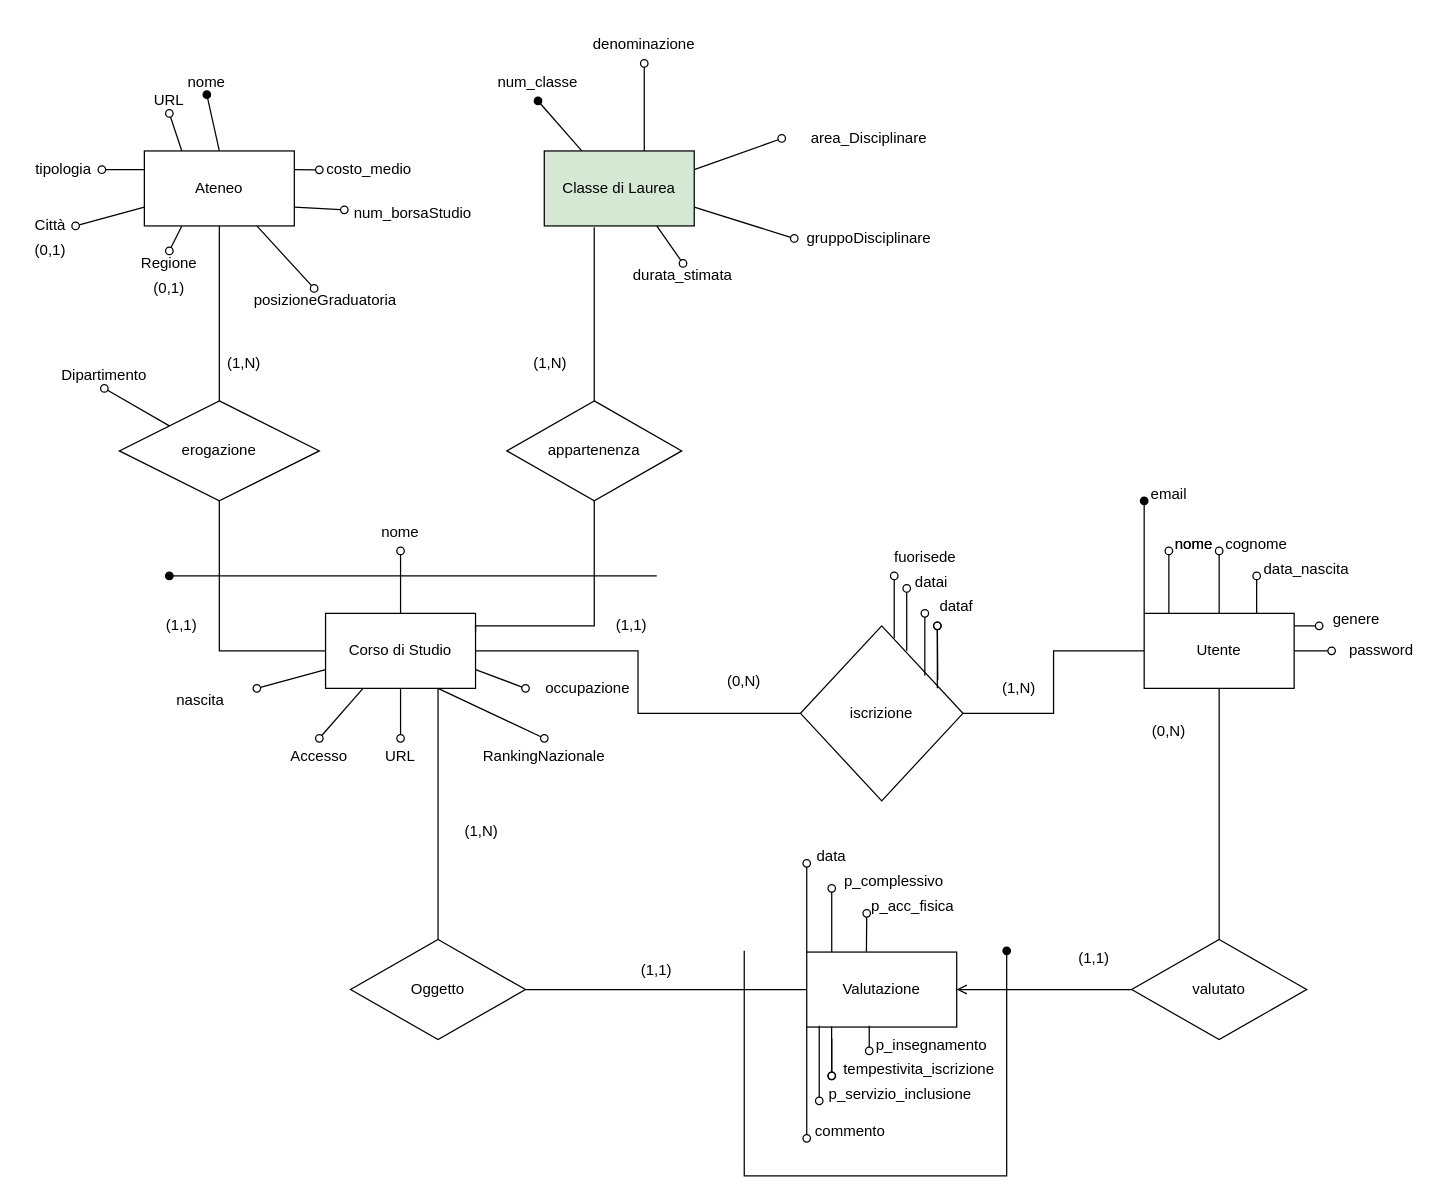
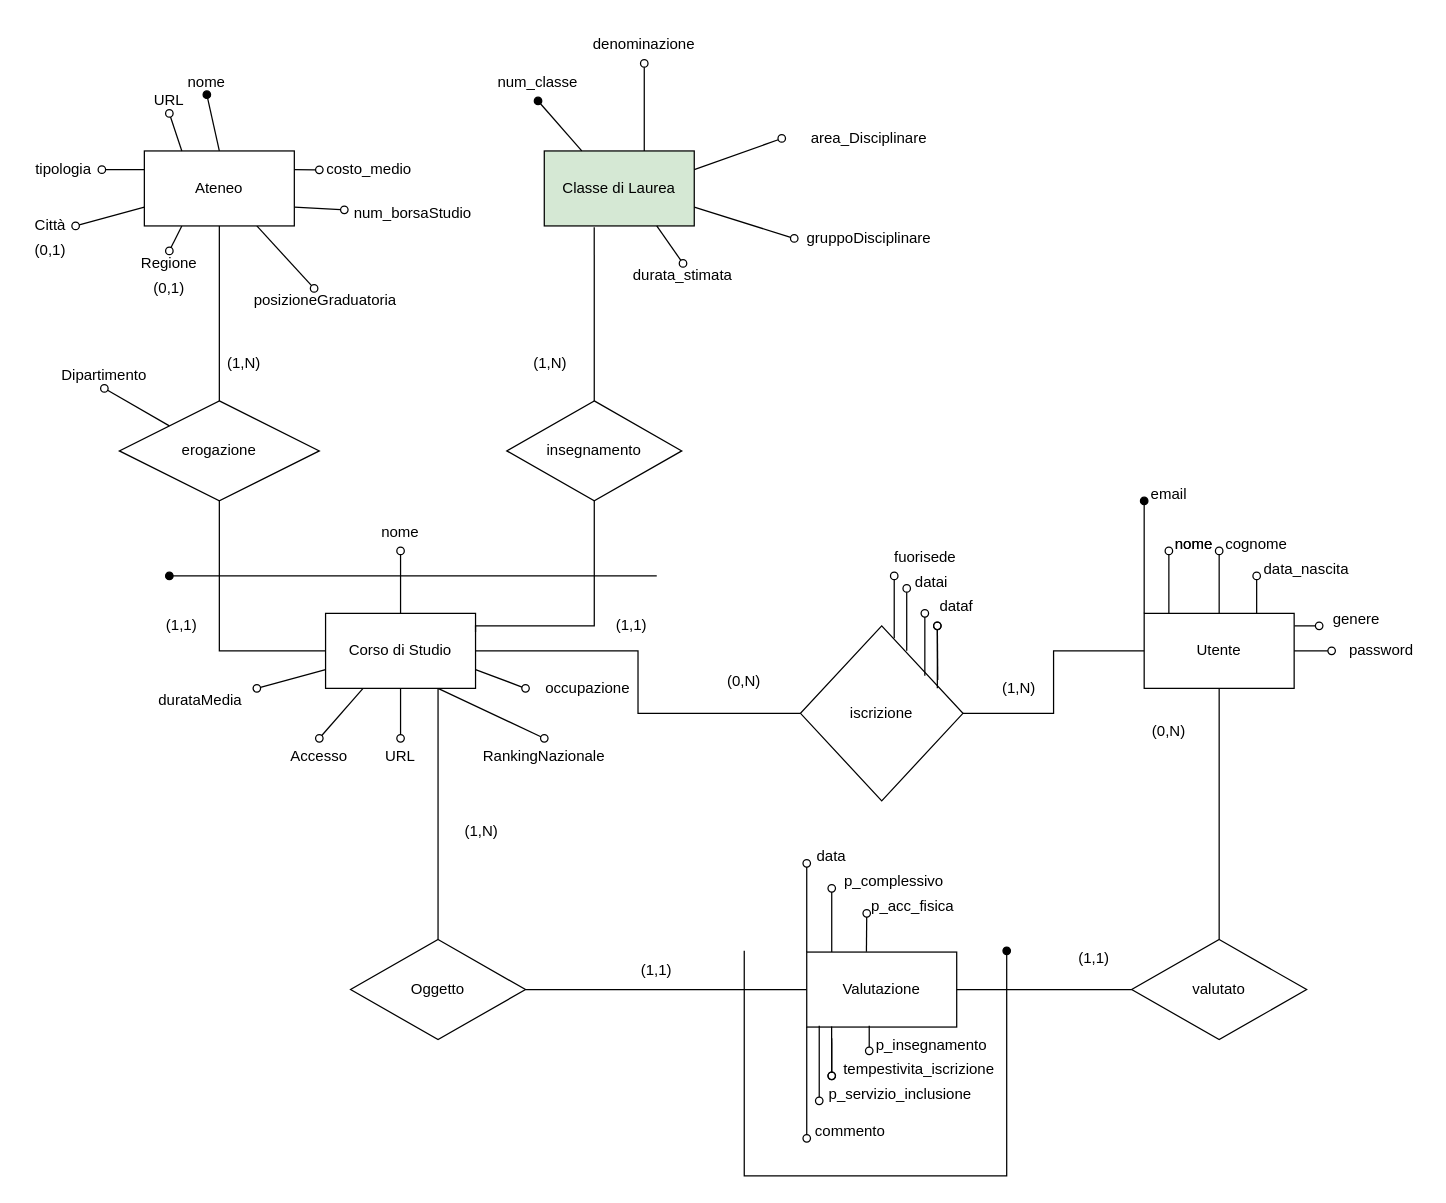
- <mxCell id="20" value="appartenenza" style="rhombus;whiteSpace=wrap;html=1;rounded=0;gradientColor=none;" parent="1" vertex="1"><mxGeometry x="405" y="320" width="140" height="80" as="geometry" /></mxCell>
+ <mxCell id="20" value="insegnamento" style="rhombus;whiteSpace=wrap;html=1;rounded=0;gradientColor=none;" parent="1" vertex="1"><mxGeometry x="405" y="320" width="140" height="80" as="geometry" /></mxCell>
- <mxCell id="58" value="nascita" style="text;html=1;strokeColor=none;fillColor=none;align=center;verticalAlign=middle;whiteSpace=wrap;rounded=0;" parent="1" vertex="1"><mxGeometry x="115" y="550" width="90" height="20" as="geometry" /></mxCell>
+ <mxCell id="58" value="durataMedia" style="text;html=1;strokeColor=none;fillColor=none;align=center;verticalAlign=middle;whiteSpace=wrap;rounded=0;" parent="1" vertex="1"><mxGeometry x="115" y="550" width="90" height="20" as="geometry" /></mxCell>
- <mxCell id="63" style="edgeStyle=orthogonalEdgeStyle;rounded=0;orthogonalLoop=1;jettySize=auto;html=1;exitX=0;exitY=0.5;exitDx=0;exitDy=0;entryX=1;entryY=0.5;entryDx=0;entryDy=0;endArrow=open;endFill=0;" parent="1" source="64" target="62" edge="1"><mxGeometry relative="1" as="geometry" /></mxCell>
+ <mxCell id="63" style="edgeStyle=orthogonalEdgeStyle;rounded=0;orthogonalLoop=1;jettySize=auto;html=1;exitX=0;exitY=0.5;exitDx=0;exitDy=0;entryX=1;entryY=0.5;entryDx=0;entryDy=0;endArrow=none;endFill=0;" parent="1" source="64" target="62" edge="1"><mxGeometry relative="1" as="geometry" /></mxCell>
